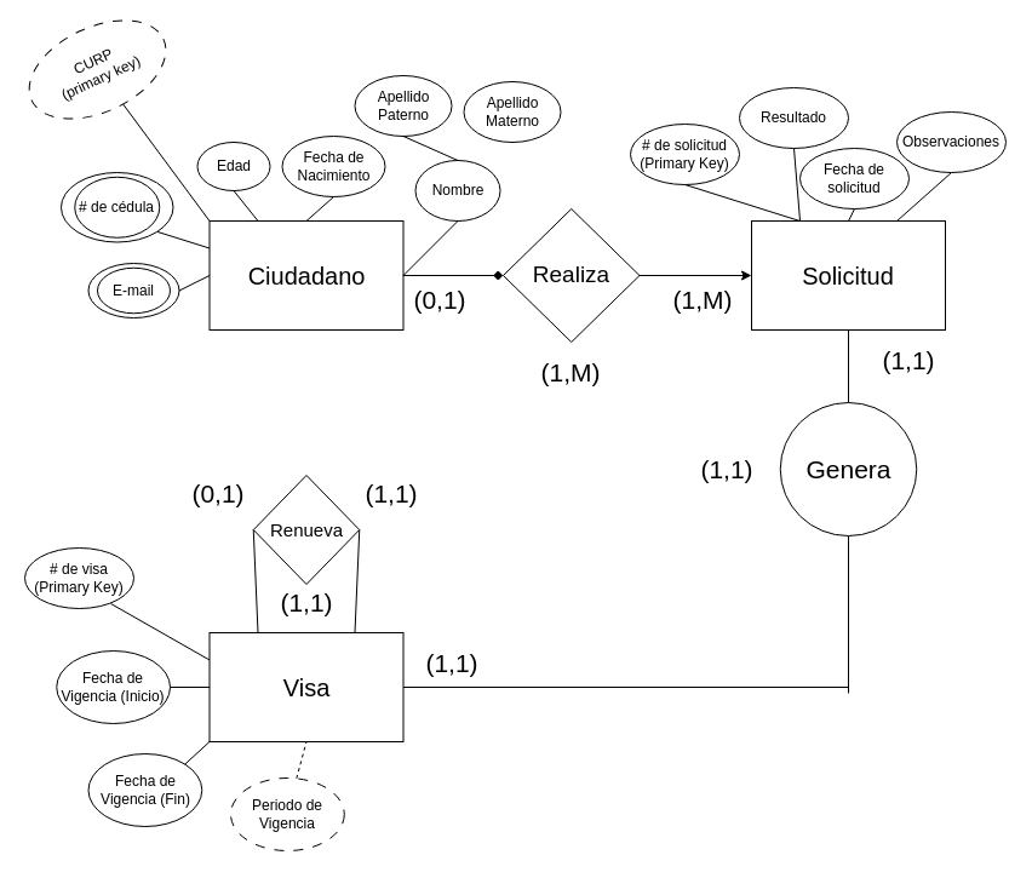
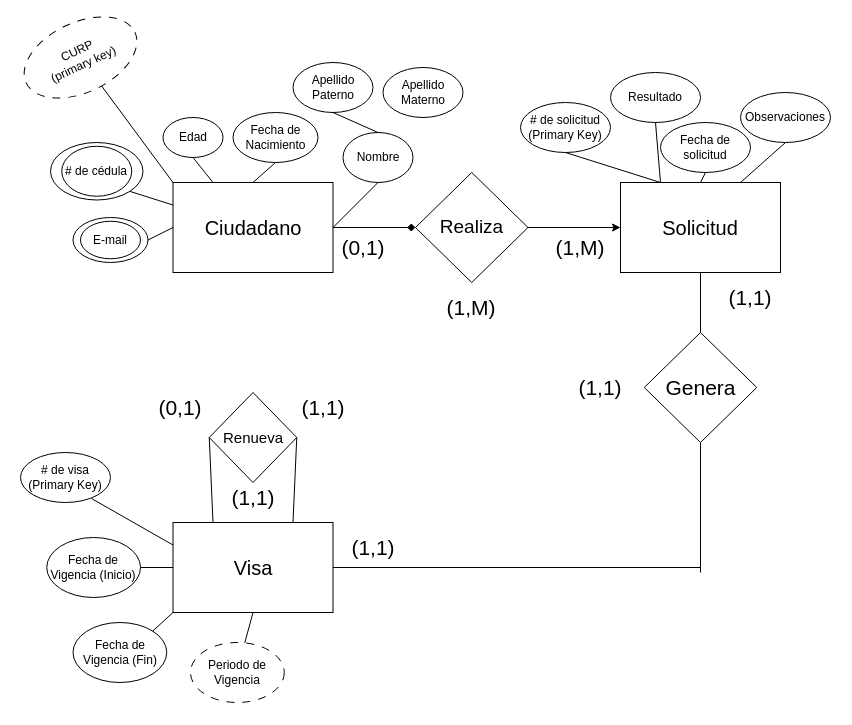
- <mxCell id="47" value="&lt;font style=&quot;font-size: 21px;&quot;&gt;Genera&lt;/font&gt;" style="ellipse;whiteSpace=wrap;html=1;" vertex="1" parent="1"><mxGeometry x="643.75" y="330" width="112.5" height="110" as="geometry" /></mxCell>
+ <mxCell id="47" value="&lt;font style=&quot;font-size: 21px;&quot;&gt;Genera&lt;/font&gt;" style="rhombus;whiteSpace=wrap;html=1;" vertex="1" parent="1"><mxGeometry x="643.75" y="330" width="112.5" height="110" as="geometry" /></mxCell>
- <mxCell id="40" value="" style="endArrow=none;html=1;rounded=0;entryX=0.5;entryY=1;entryDx=0;entryDy=0;dashed=1;" edge="1" parent="1" source="39" target="4"><mxGeometry width="50" height="50" relative="1" as="geometry"><mxPoint x="162" y="639" as="sourcePoint" /><mxPoint x="183" y="620" as="targetPoint" /></mxGeometry></mxCell>
+ <mxCell id="40" value="" style="endArrow=none;html=1;rounded=0;entryX=0.5;entryY=1;entryDx=0;entryDy=0;" edge="1" parent="1" source="39" target="4"><mxGeometry width="50" height="50" relative="1" as="geometry"><mxPoint x="162" y="639" as="sourcePoint" /><mxPoint x="183" y="620" as="targetPoint" /></mxGeometry></mxCell>
